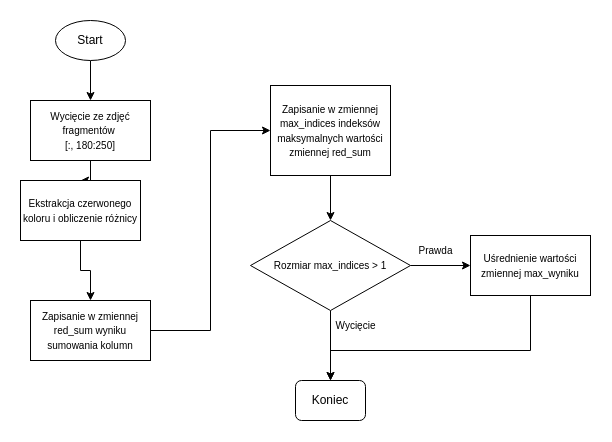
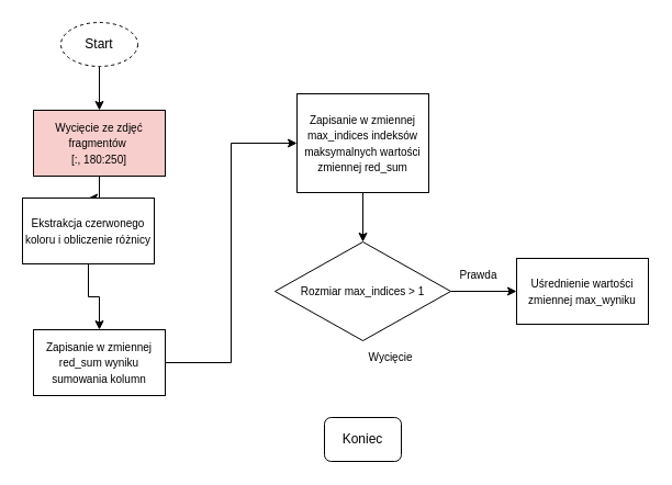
- <mxCell id="3" value="&lt;font&gt;Start&lt;/font&gt;" style="ellipse;whiteSpace=wrap;html=1;" parent="1" vertex="1"><mxGeometry x="55" y="20" width="70" height="40" as="geometry" /></mxCell>
+ <mxCell id="3" value="&lt;font&gt;Start&lt;/font&gt;" style="ellipse;whiteSpace=wrap;html=1;dashed=1;" parent="1" vertex="1"><mxGeometry x="55" y="20" width="70" height="40" as="geometry" /></mxCell>
- <mxCell id="5" value="&lt;div&gt;&lt;font style=&quot;font-size: 10px;&quot;&gt;Wycięcie ze zdjęć fragmentów&amp;nbsp;&lt;/font&gt;&lt;/div&gt;&lt;div&gt;&lt;font style=&quot;font-size: 10px;&quot;&gt;[:, 180:250]&lt;/font&gt;&lt;/div&gt;" style="rounded=0;whiteSpace=wrap;html=1;" parent="1" vertex="1"><mxGeometry x="30" y="100" width="120" height="60" as="geometry" /></mxCell>
+ <mxCell id="5" value="&lt;div&gt;&lt;font style=&quot;font-size: 10px;&quot;&gt;Wycięcie ze zdjęć fragmentów&amp;nbsp;&lt;/font&gt;&lt;/div&gt;&lt;div&gt;&lt;font style=&quot;font-size: 10px;&quot;&gt;[:, 180:250]&lt;/font&gt;&lt;/div&gt;" style="rounded=0;whiteSpace=wrap;html=1;fillColor=#f8cecc;" parent="1" vertex="1"><mxGeometry x="30" y="100" width="120" height="60" as="geometry" /></mxCell>
- <mxCell id="10" style="edgeStyle=orthogonalEdgeStyle;rounded=0;orthogonalLoop=1;jettySize=auto;html=1;entryX=0.5;entryY=0;entryDx=0;entryDy=0;exitX=0.5;exitY=1;exitDx=0;exitDy=0;" parent="1" source="14" target="11" edge="1"><mxGeometry relative="1" as="geometry"><mxPoint x="90" y="530" as="sourcePoint" /></mxGeometry></mxCell>
- <mxCell id="17" style="edgeStyle=orthogonalEdgeStyle;rounded=0;orthogonalLoop=1;jettySize=auto;html=1;entryX=0.5;entryY=0;entryDx=0;entryDy=0;" parent="1" source="18" target="11" edge="1"><mxGeometry relative="1" as="geometry"><Array as="points"><mxPoint x="530" y="350" /><mxPoint x="330" y="350" /></Array></mxGeometry></mxCell>
